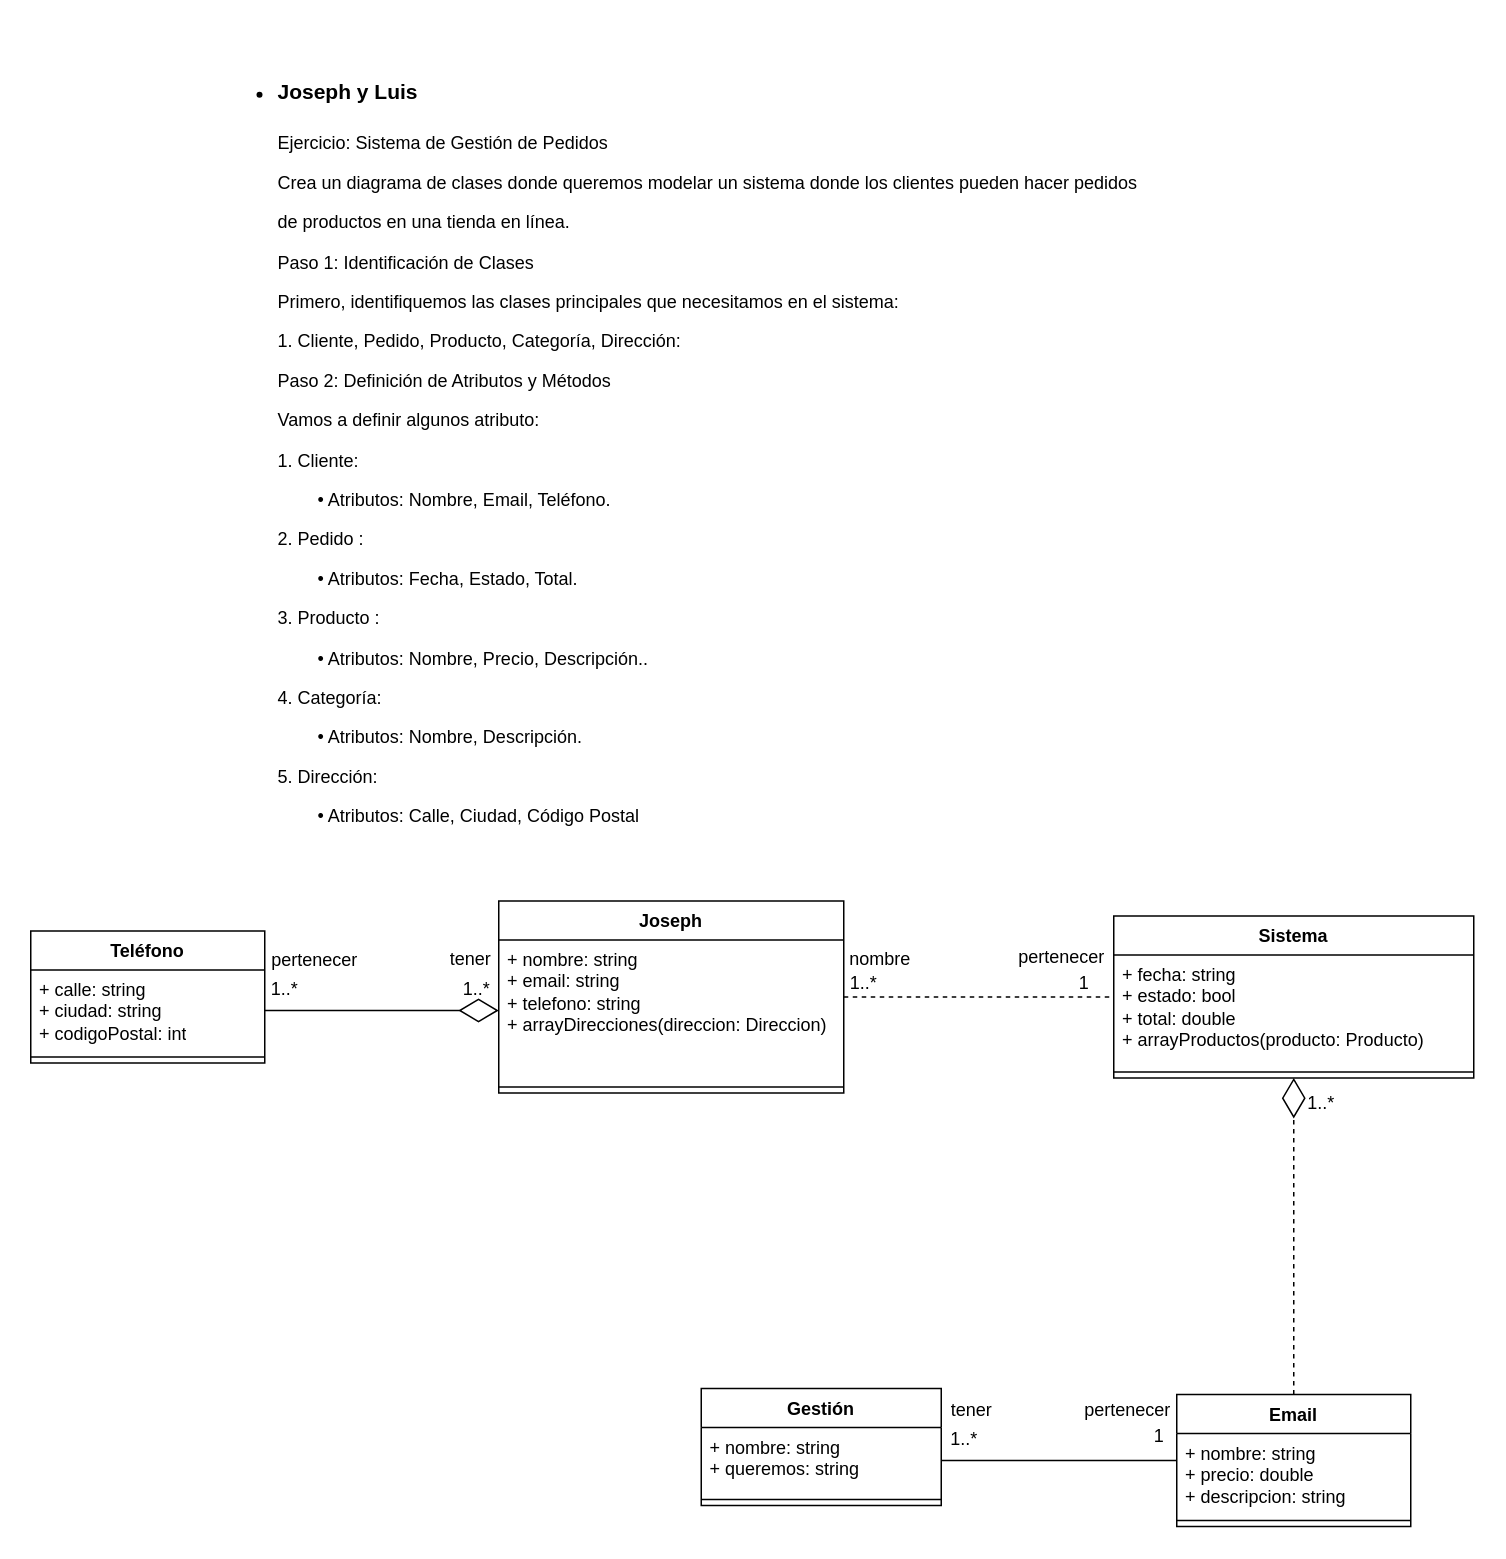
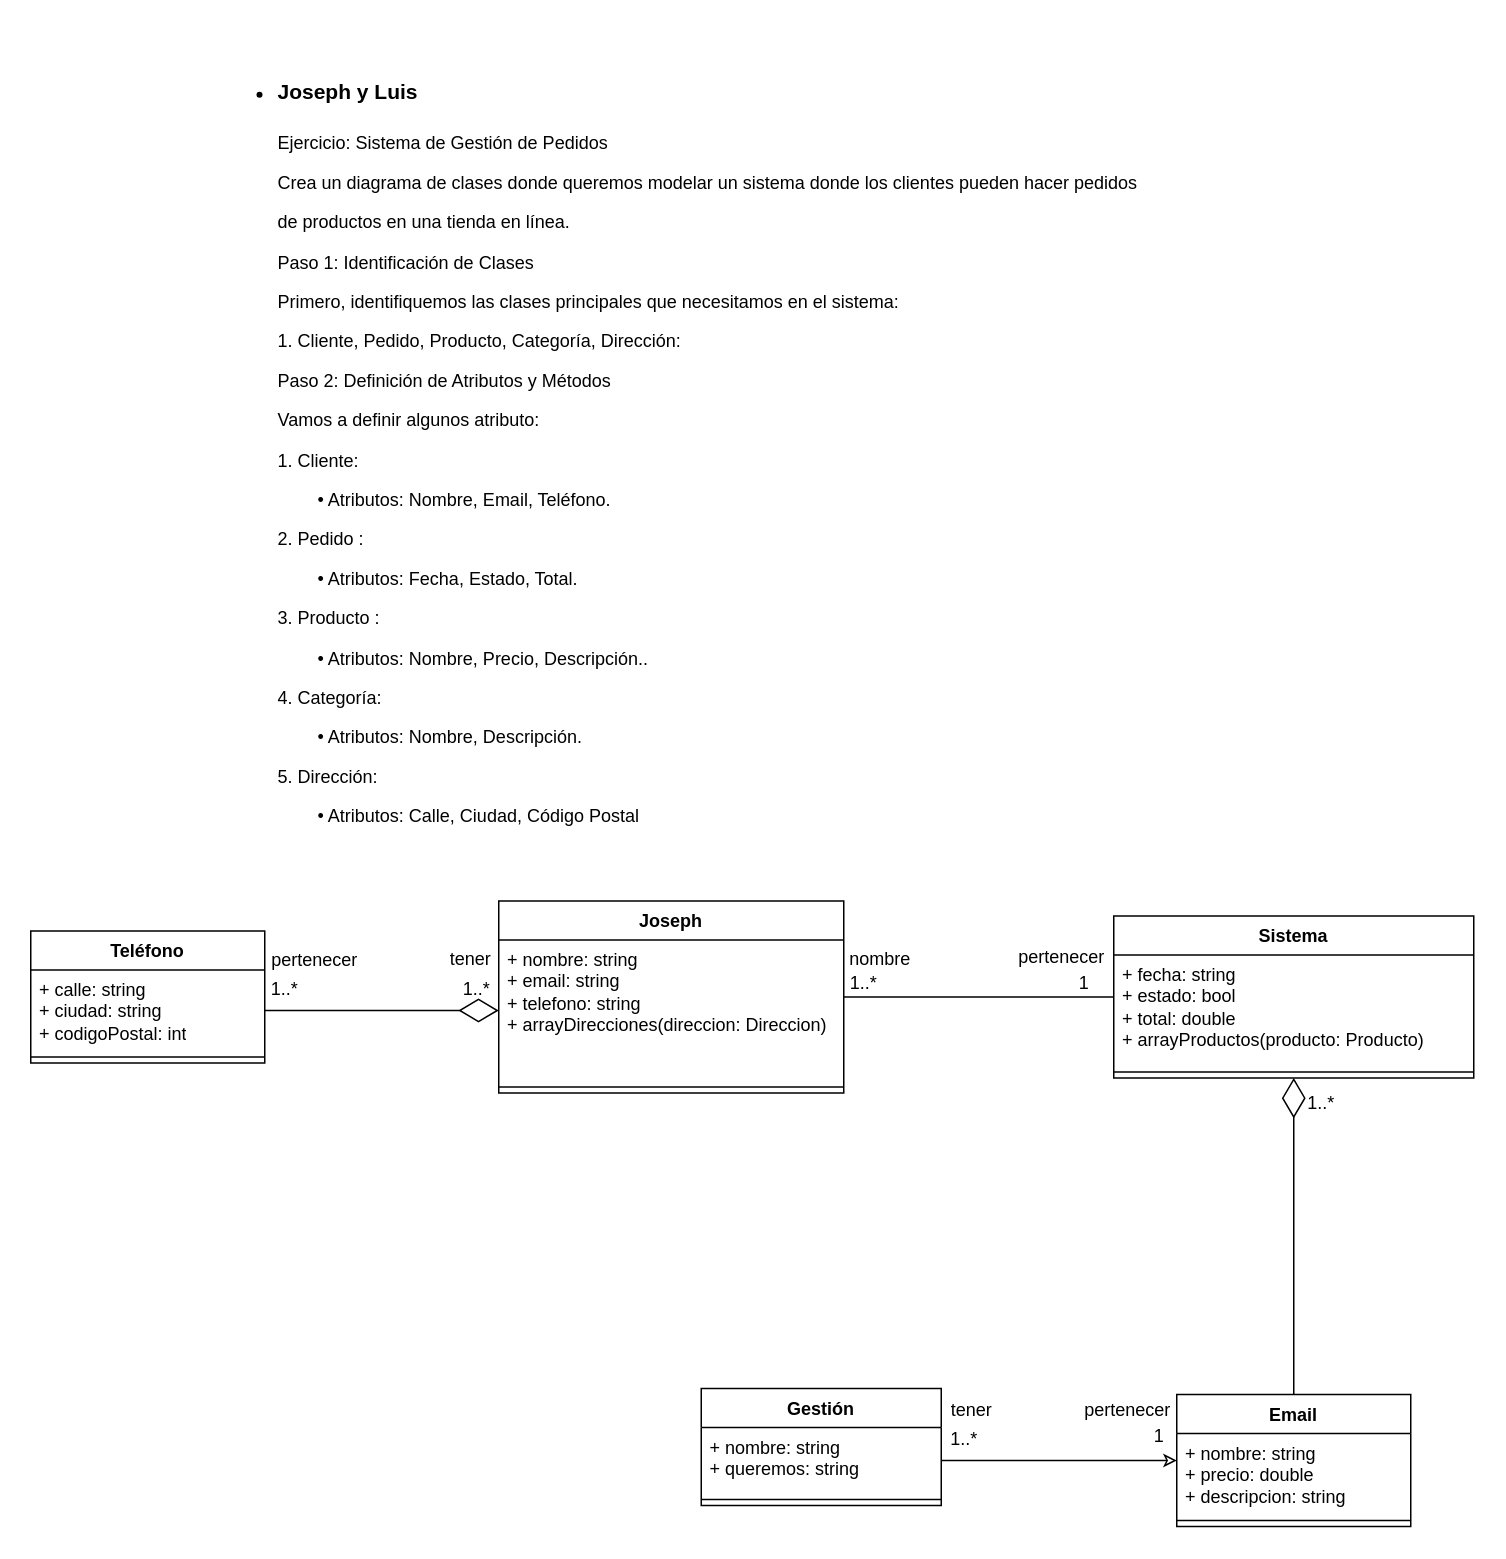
- <mxCell id="5" style="edgeStyle=orthogonalEdgeStyle;rounded=0;orthogonalLoop=1;jettySize=auto;html=1;entryX=0;entryY=0.5;entryDx=0;entryDy=0;endArrow=none;endFill=0;dashed=1;" parent="1" source="6" target="10" edge="1"><mxGeometry relative="1" as="geometry" /></mxCell>
+ <mxCell id="5" style="edgeStyle=orthogonalEdgeStyle;rounded=0;orthogonalLoop=1;jettySize=auto;html=1;entryX=0;entryY=0.5;entryDx=0;entryDy=0;endArrow=none;endFill=0;" parent="1" source="6" target="10" edge="1"><mxGeometry relative="1" as="geometry" /></mxCell>
- <mxCell id="13" value="" style="endArrow=diamondThin;endFill=0;endSize=24;html=1;rounded=0;exitX=0.5;exitY=0;exitDx=0;exitDy=0;dashed=1;" parent="1" source="19" target="10" edge="1"><mxGeometry width="160" relative="1" as="geometry"><mxPoint x="862" y="910" as="sourcePoint" /><mxPoint x="862" y="737" as="targetPoint" /></mxGeometry></mxCell>
+ <mxCell id="13" value="" style="endArrow=diamondThin;endFill=0;endSize=24;html=1;rounded=0;exitX=0.5;exitY=0;exitDx=0;exitDy=0;" parent="1" source="19" target="10" edge="1"><mxGeometry width="160" relative="1" as="geometry"><mxPoint x="862" y="910" as="sourcePoint" /><mxPoint x="862" y="737" as="targetPoint" /></mxGeometry></mxCell>
- <mxCell id="34" style="edgeStyle=orthogonalEdgeStyle;rounded=0;orthogonalLoop=1;jettySize=auto;html=1;endArrow=none;endFill=0;" edge="1" parent="1" source="3" target="19"><mxGeometry relative="1" as="geometry" /></mxCell>
+ <mxCell id="34" style="edgeStyle=orthogonalEdgeStyle;rounded=0;orthogonalLoop=1;jettySize=auto;html=1;endArrow=classic;endFill=0;" edge="1" parent="1" source="3" target="19"><mxGeometry relative="1" as="geometry" /></mxCell>
